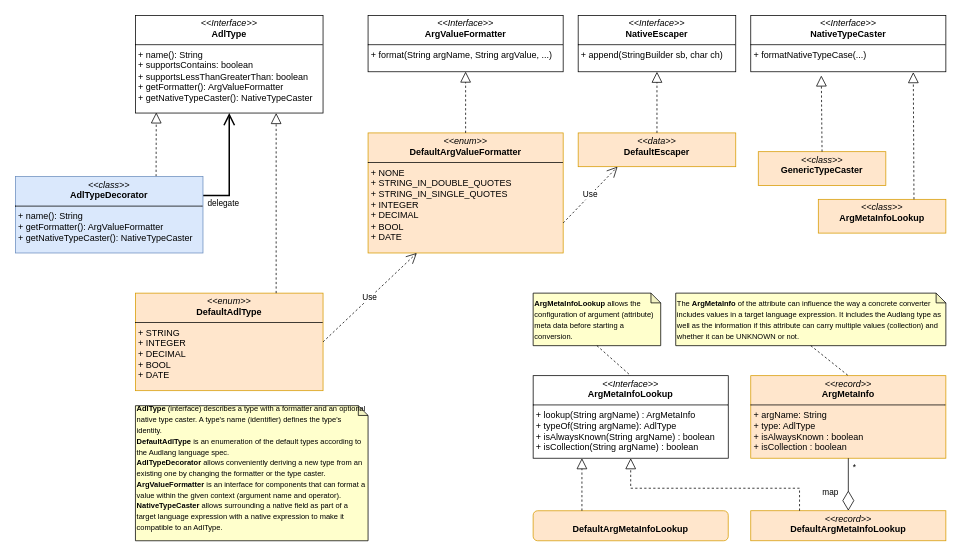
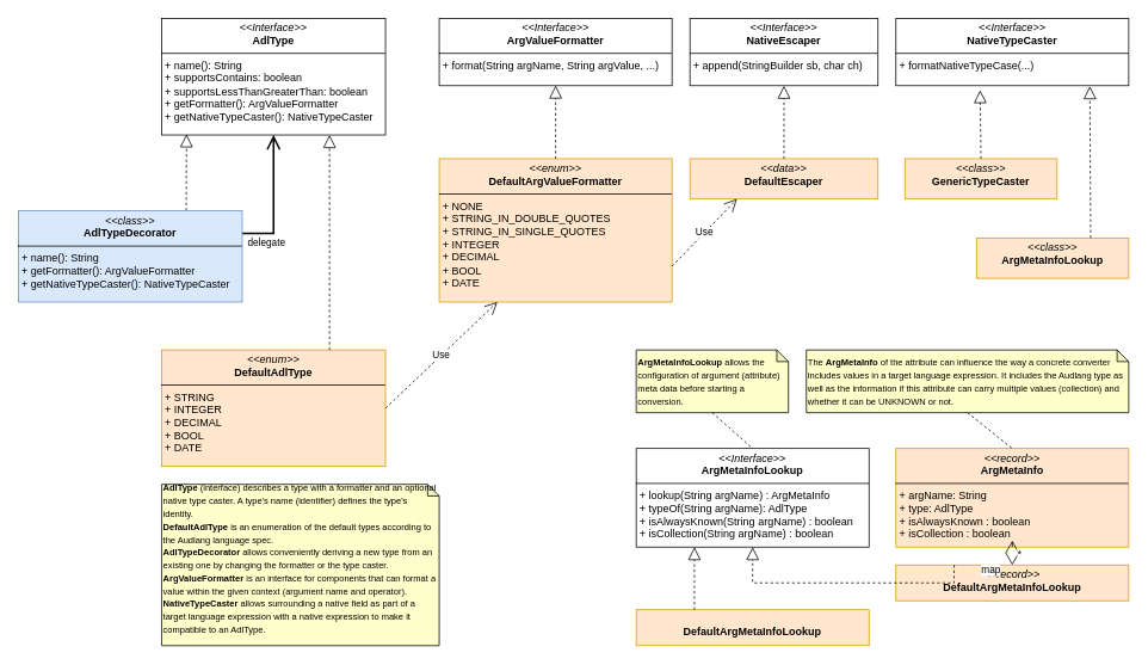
- <mxCell id="15" value="&lt;p style=&quot;margin:0px;margin-top:4px;text-align:center;&quot;&gt;&lt;i&gt;&amp;lt;&amp;lt;class&amp;gt;&amp;gt;&lt;/i&gt;&lt;br&gt;&lt;b&gt;GenericTypeCaster&lt;/b&gt;&lt;/p&gt;&lt;p style=&quot;margin:0px;margin-left:4px;&quot;&gt;&lt;br&gt;&lt;/p&gt;" style="verticalAlign=top;align=left;overflow=fill;html=1;whiteSpace=wrap;fillColor=#ffe6cc;strokeColor=#d79b00;" vertex="1" parent="1"><mxGeometry x="1010" y="201.5" width="170" height="45" as="geometry" /></mxCell>
+ <mxCell id="15" value="&lt;p style=&quot;margin:0px;margin-top:4px;text-align:center;&quot;&gt;&lt;i&gt;&amp;lt;&amp;lt;class&amp;gt;&amp;gt;&lt;/i&gt;&lt;br&gt;&lt;b&gt;GenericTypeCaster&lt;/b&gt;&lt;/p&gt;&lt;p style=&quot;margin:0px;margin-left:4px;&quot;&gt;&lt;br&gt;&lt;/p&gt;" style="verticalAlign=top;align=left;overflow=fill;html=1;whiteSpace=wrap;fillColor=#ffe6cc;strokeColor=#d79b00;" vertex="1" parent="1"><mxGeometry x="1010" y="176.5" width="170" height="45" as="geometry" /></mxCell>
- <mxCell id="34" value="&lt;p style=&quot;margin:0px;margin-top:4px;text-align:center;&quot;&gt;&lt;br&gt;&lt;b&gt;DefaultArgMetaInfoLookup&lt;/b&gt;&lt;/p&gt;&lt;p style=&quot;margin:0px;margin-left:4px;&quot;&gt;&lt;br&gt;&lt;/p&gt;" style="verticalAlign=top;align=left;overflow=fill;html=1;whiteSpace=wrap;fillColor=#ffe6cc;strokeColor=#d79b00;rounded=1;" vertex="1" parent="1"><mxGeometry x="710" y="680" width="260" height="40" as="geometry" /></mxCell>
+ <mxCell id="34" value="&lt;p style=&quot;margin:0px;margin-top:4px;text-align:center;&quot;&gt;&lt;br&gt;&lt;b&gt;DefaultArgMetaInfoLookup&lt;/b&gt;&lt;/p&gt;&lt;p style=&quot;margin:0px;margin-left:4px;&quot;&gt;&lt;br&gt;&lt;/p&gt;" style="verticalAlign=top;align=left;overflow=fill;html=1;whiteSpace=wrap;fillColor=#ffe6cc;strokeColor=#d79b00;" vertex="1" parent="1"><mxGeometry x="710" y="680" width="260" height="40" as="geometry" /></mxCell>
- <mxCell id="24" value="&lt;p style=&quot;margin:0px;margin-top:4px;text-align:center;&quot;&gt;&lt;i&gt;&amp;lt;&amp;lt;record&amp;gt;&amp;gt;&lt;/i&gt;&lt;br&gt;&lt;b&gt;DefaultArgMetaInfoLookup&lt;/b&gt;&lt;/p&gt;&lt;p style=&quot;margin:0px;margin-left:4px;&quot;&gt;&lt;br&gt;&lt;/p&gt;" style="verticalAlign=top;align=left;overflow=fill;html=1;whiteSpace=wrap;fillColor=#ffe6cc;strokeColor=#d79b00;" vertex="1" parent="1"><mxGeometry x="1000" y="680" width="260" height="40" as="geometry" /></mxCell>
+ <mxCell id="24" value="&lt;p style=&quot;margin:0px;margin-top:4px;text-align:center;&quot;&gt;&lt;i&gt;&amp;lt;&amp;lt;record&amp;gt;&amp;gt;&lt;/i&gt;&lt;br&gt;&lt;b&gt;DefaultArgMetaInfoLookup&lt;/b&gt;&lt;/p&gt;&lt;p style=&quot;margin:0px;margin-left:4px;&quot;&gt;&lt;br&gt;&lt;/p&gt;" style="verticalAlign=top;align=left;overflow=fill;html=1;whiteSpace=wrap;fillColor=#ffe6cc;strokeColor=#d79b00;" vertex="1" parent="1"><mxGeometry x="1000" y="630" width="260" height="40" as="geometry" /></mxCell>
